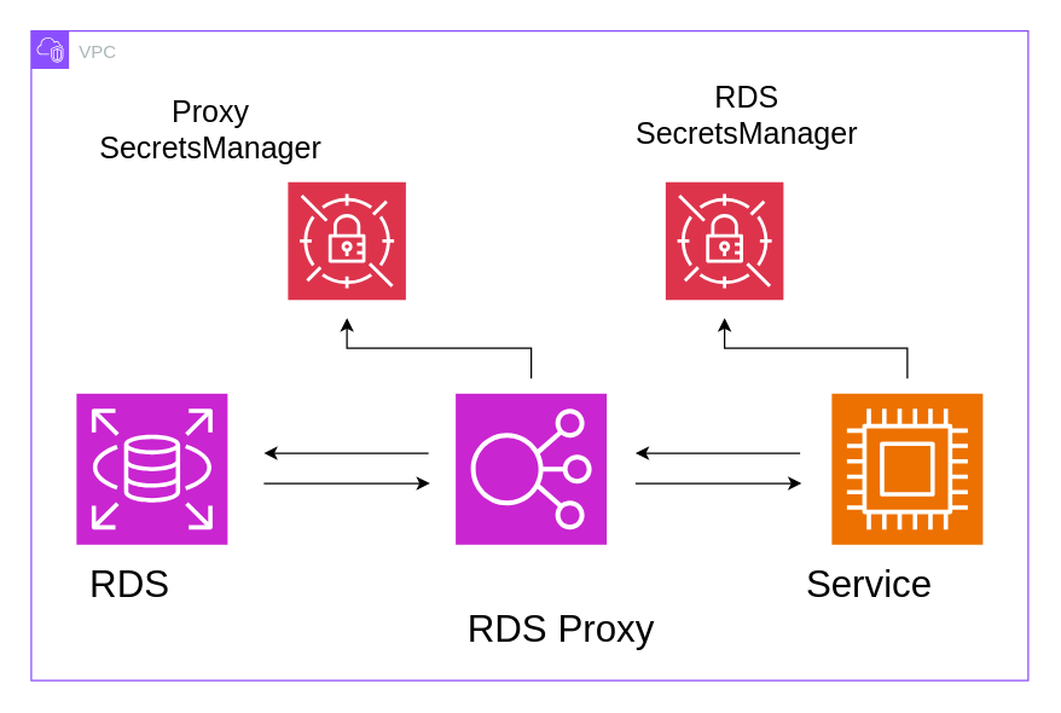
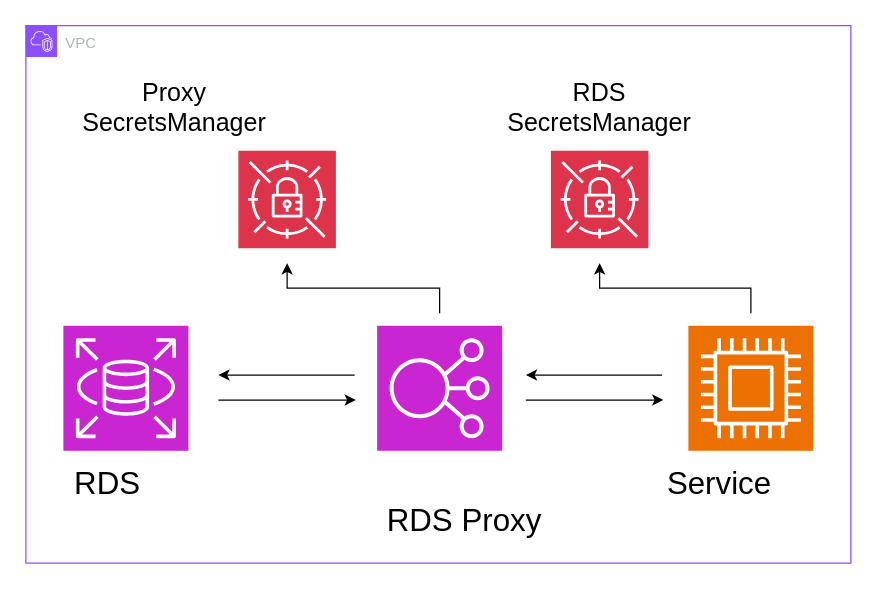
- <mxCell id="17" value="RDS SecretsManager" style="text;html=1;strokeColor=none;fillColor=none;align=center;verticalAlign=middle;whiteSpace=wrap;rounded=0;fontSize=20;" vertex="1" parent="1"><mxGeometry x="401" y="60" width="186" height="30" as="geometry" /></mxCell>
+ <mxCell id="17" value="RDS SecretsManager" style="text;html=1;strokeColor=none;fillColor=none;align=center;verticalAlign=middle;whiteSpace=wrap;rounded=0;fontSize=20;" vertex="1" parent="1"><mxGeometry x="386" y="70" width="186" height="30" as="geometry" /></mxCell>
